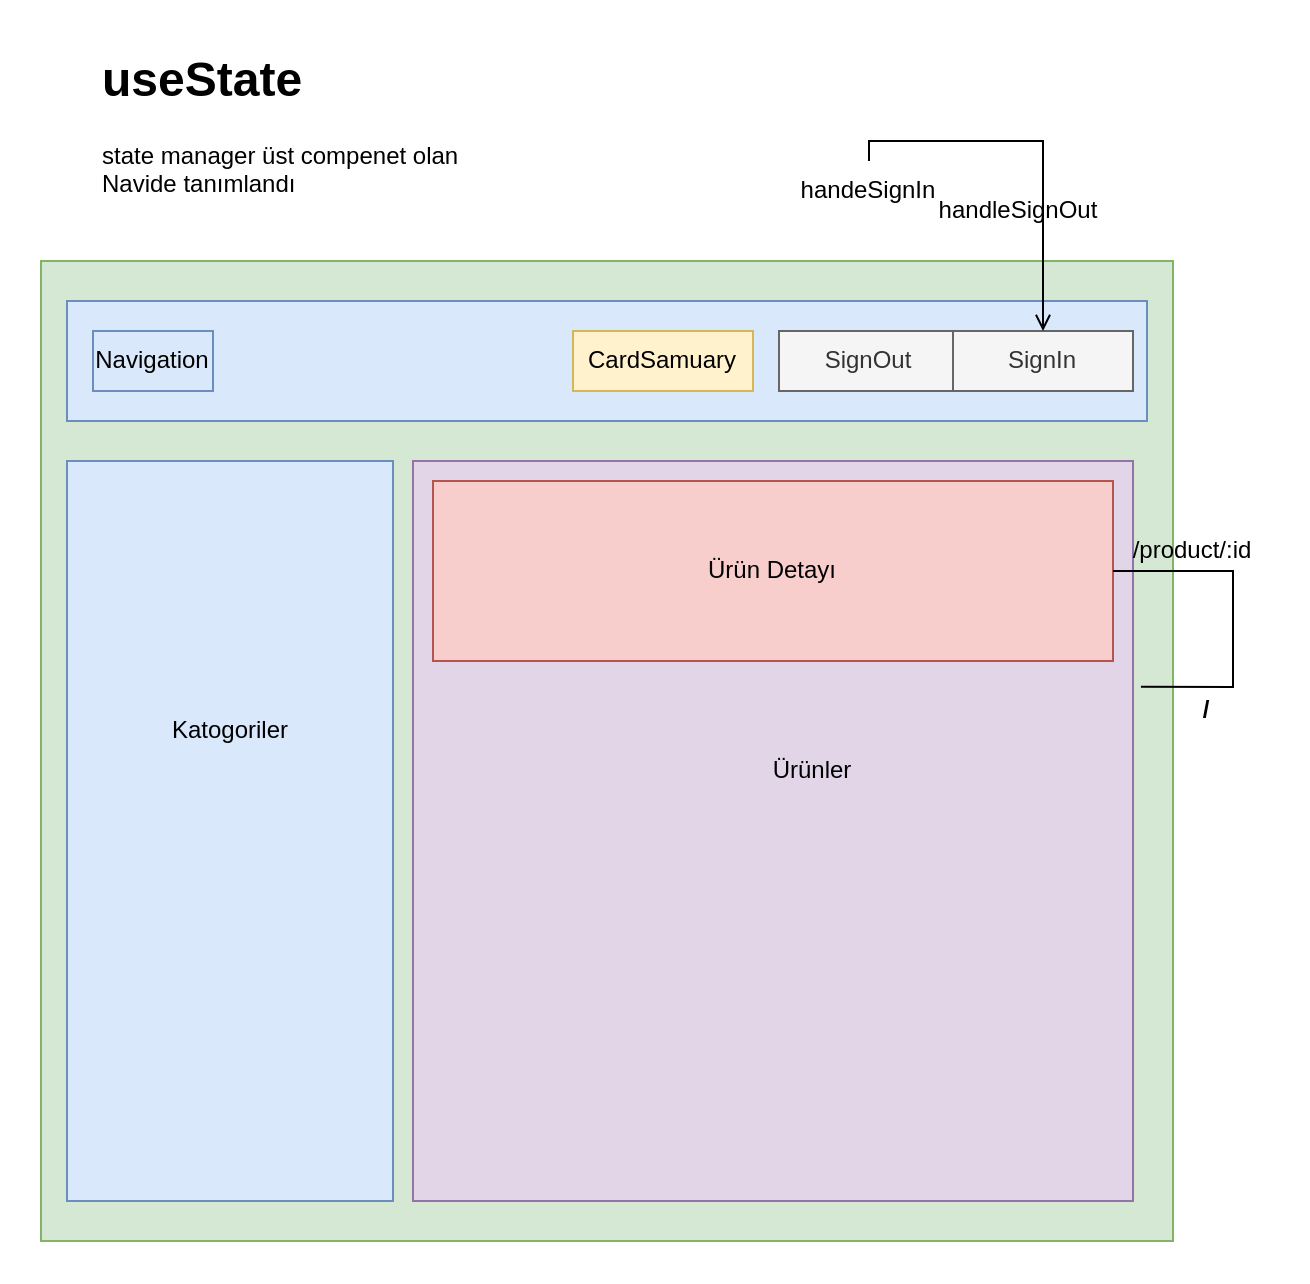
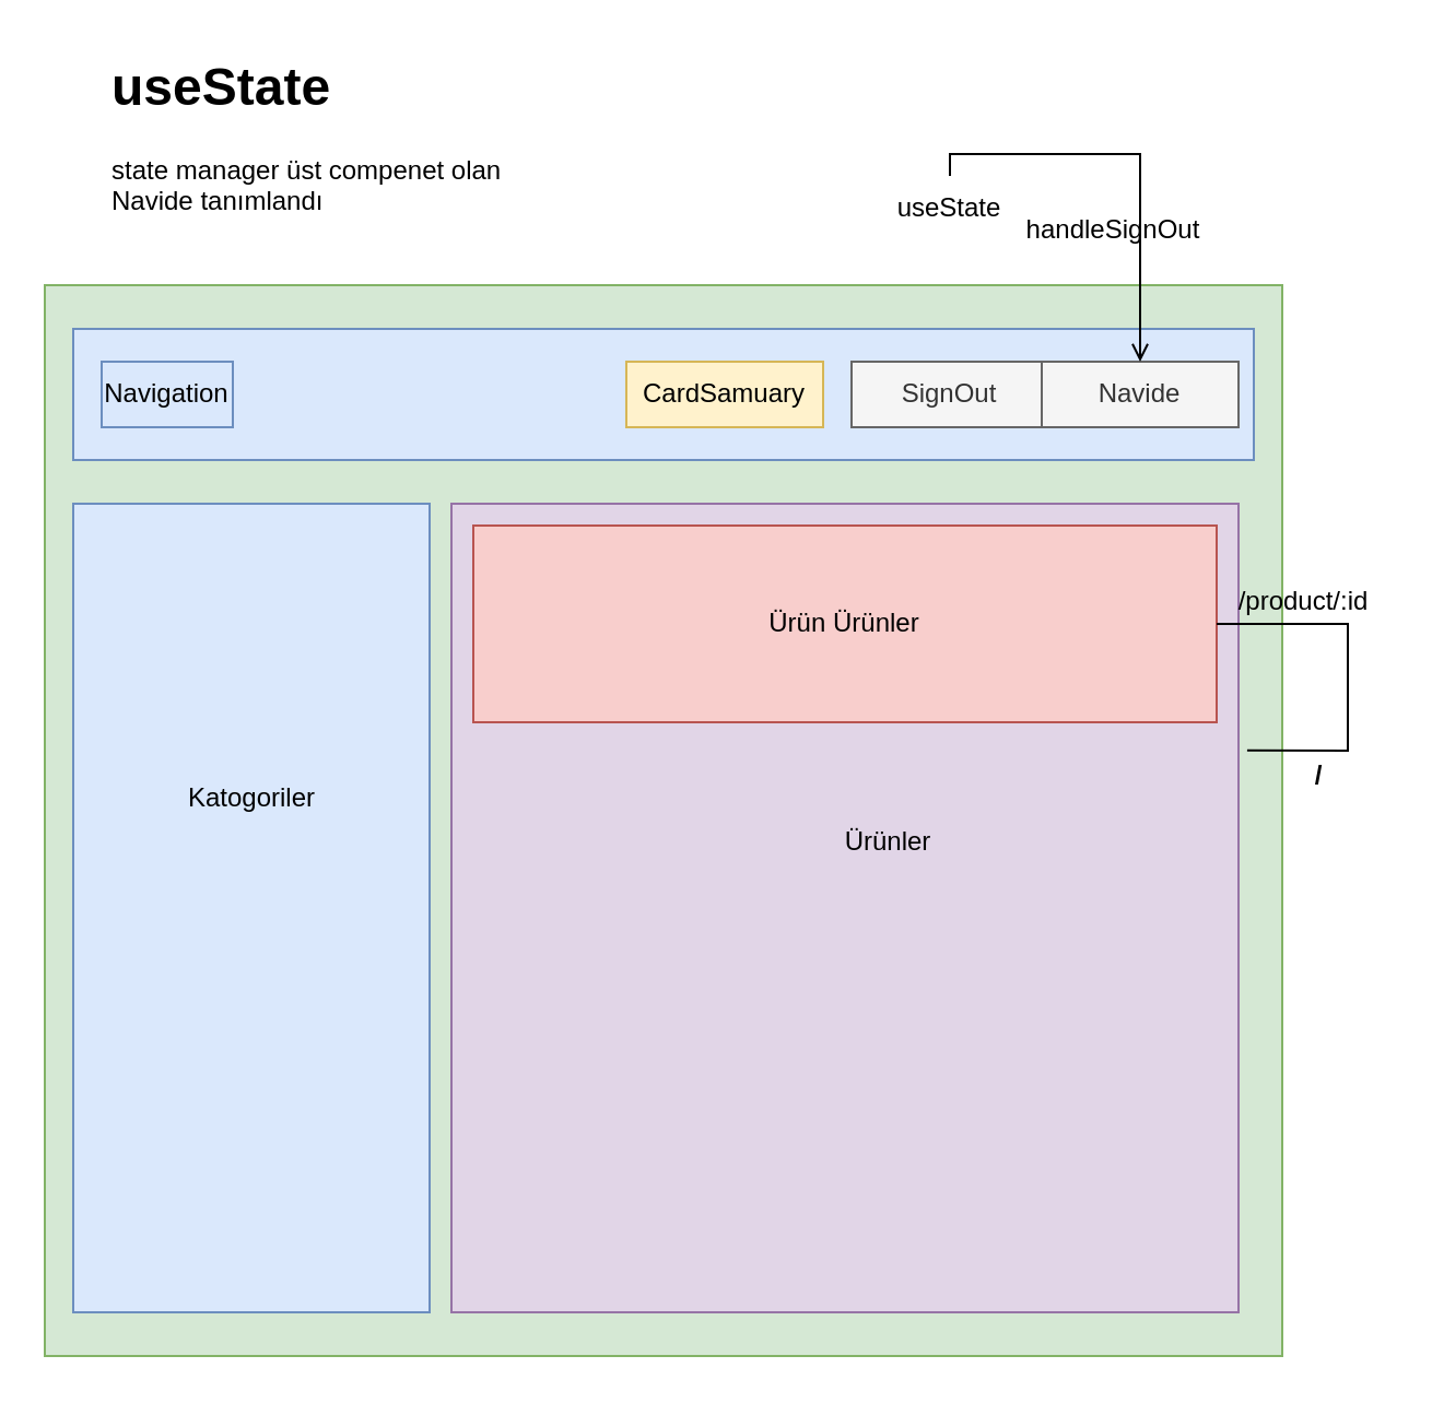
- <mxCell id="13" value="handeSignIn" style="text;html=1;strokeColor=none;fillColor=none;align=center;verticalAlign=middle;whiteSpace=wrap;rounded=0;" vertex="1" parent="1"><mxGeometry x="404" y="80" width="60" height="30" as="geometry" /></mxCell>
+ <mxCell id="13" value="useState" style="text;html=1;strokeColor=none;fillColor=none;align=center;verticalAlign=middle;whiteSpace=wrap;rounded=0;" vertex="1" parent="1"><mxGeometry x="404" y="80" width="60" height="30" as="geometry" /></mxCell>
- <mxCell id="11" value="SignIn" style="text;html=1;align=center;verticalAlign=middle;whiteSpace=wrap;rounded=0;fillColor=#f5f5f5;fontColor=#333333;strokeColor=#666666;" vertex="1" parent="1"><mxGeometry x="476" y="165" width="90" height="30" as="geometry" /></mxCell>
+ <mxCell id="11" value="Navide" style="text;html=1;align=center;verticalAlign=middle;whiteSpace=wrap;rounded=0;fillColor=#f5f5f5;fontColor=#333333;strokeColor=#666666;" vertex="1" parent="1"><mxGeometry x="476" y="165" width="90" height="30" as="geometry" /></mxCell>
- <mxCell id="16" value="Ürün Detayı" style="text;html=1;align=center;verticalAlign=middle;whiteSpace=wrap;rounded=0;fillColor=#f8cecc;strokeColor=#b85450;" vertex="1" parent="1"><mxGeometry x="216" y="240" width="340" height="90" as="geometry" /></mxCell>
+ <mxCell id="16" value="Ürün Ürünler" style="text;html=1;align=center;verticalAlign=middle;whiteSpace=wrap;rounded=0;fillColor=#f8cecc;strokeColor=#b85450;" vertex="1" parent="1"><mxGeometry x="216" y="240" width="340" height="90" as="geometry" /></mxCell>
